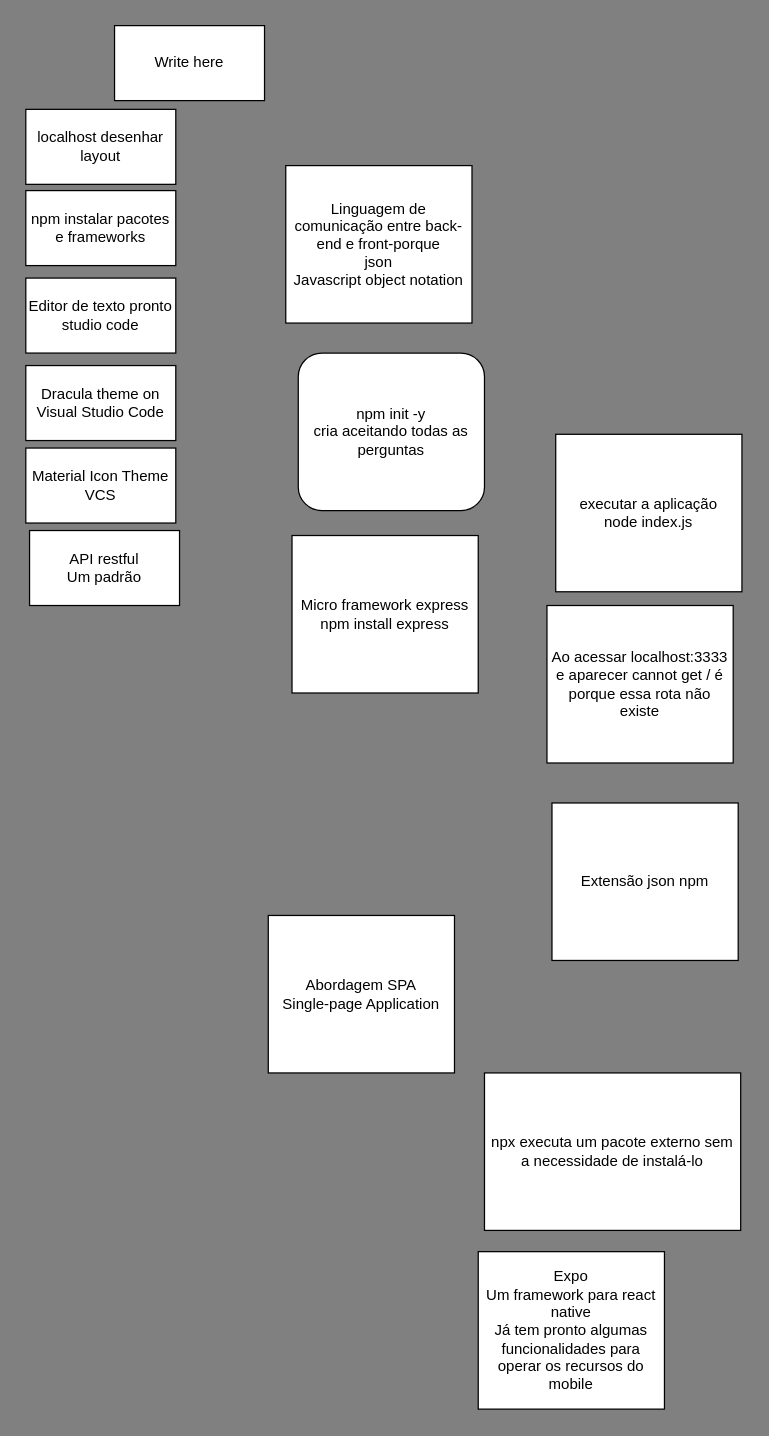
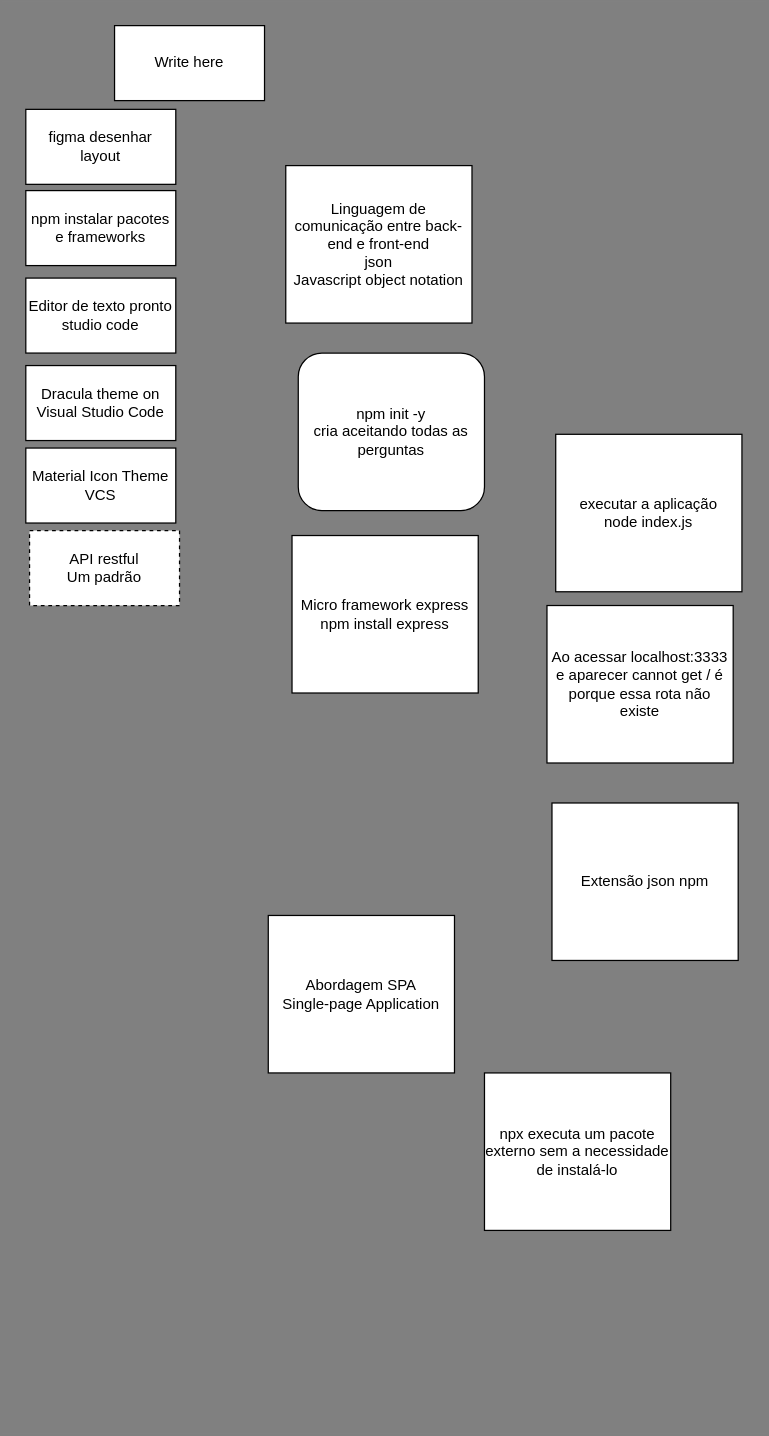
- <mxCell id="3" value="localhost desenhar layout" style="rounded=0;whiteSpace=wrap;html=1;" parent="1" vertex="1"><mxGeometry x="20" y="87" width="120" height="60" as="geometry" /></mxCell>
+ <mxCell id="3" value="figma desenhar layout" style="rounded=0;whiteSpace=wrap;html=1;" parent="1" vertex="1"><mxGeometry x="20" y="87" width="120" height="60" as="geometry" /></mxCell>
- <mxCell id="9" value="Linguagem de comunicação entre back-end e front-porque&lt;br&gt;json&lt;br&gt;Javascript object notation" style="rounded=0;whiteSpace=wrap;html=1;" parent="1" vertex="1"><mxGeometry x="228" y="132" width="149" height="126" as="geometry" /></mxCell>
+ <mxCell id="9" value="Linguagem de comunicação entre back-end e front-end&lt;br&gt;json&lt;br&gt;Javascript object notation" style="rounded=0;whiteSpace=wrap;html=1;" parent="1" vertex="1"><mxGeometry x="228" y="132" width="149" height="126" as="geometry" /></mxCell>
- <mxCell id="8" value="API restful&lt;br&gt;Um padrão" style="rounded=0;whiteSpace=wrap;html=1;" parent="1" vertex="1"><mxGeometry x="23" y="424" width="120" height="60" as="geometry" /></mxCell>
+ <mxCell id="8" value="API restful&lt;br&gt;Um padrão" style="rounded=0;whiteSpace=wrap;html=1;dashed=1;" parent="1" vertex="1"><mxGeometry x="23" y="424" width="120" height="60" as="geometry" /></mxCell>
- <mxCell id="16" value="npx executa um pacote externo sem a necessidade de instalá-lo" style="rounded=0;whiteSpace=wrap;html=1;" parent="1" vertex="1"><mxGeometry x="387" y="858" width="205" height="126" as="geometry" /></mxCell>
+ <mxCell id="16" value="npx executa um pacote externo sem a necessidade de instalá-lo" style="rounded=0;whiteSpace=wrap;html=1;" parent="1" vertex="1"><mxGeometry x="387" y="858" width="149" height="126" as="geometry" /></mxCell>
- <mxCell id="17" value="Expo&lt;br&gt;Um framework para react native&lt;br&gt;Já tem pronto algumas funcionalidades para operar os recursos do mobile" style="rounded=0;whiteSpace=wrap;html=1;" parent="1" vertex="1"><mxGeometry x="382" y="1001" width="149" height="126" as="geometry" /></mxCell>
